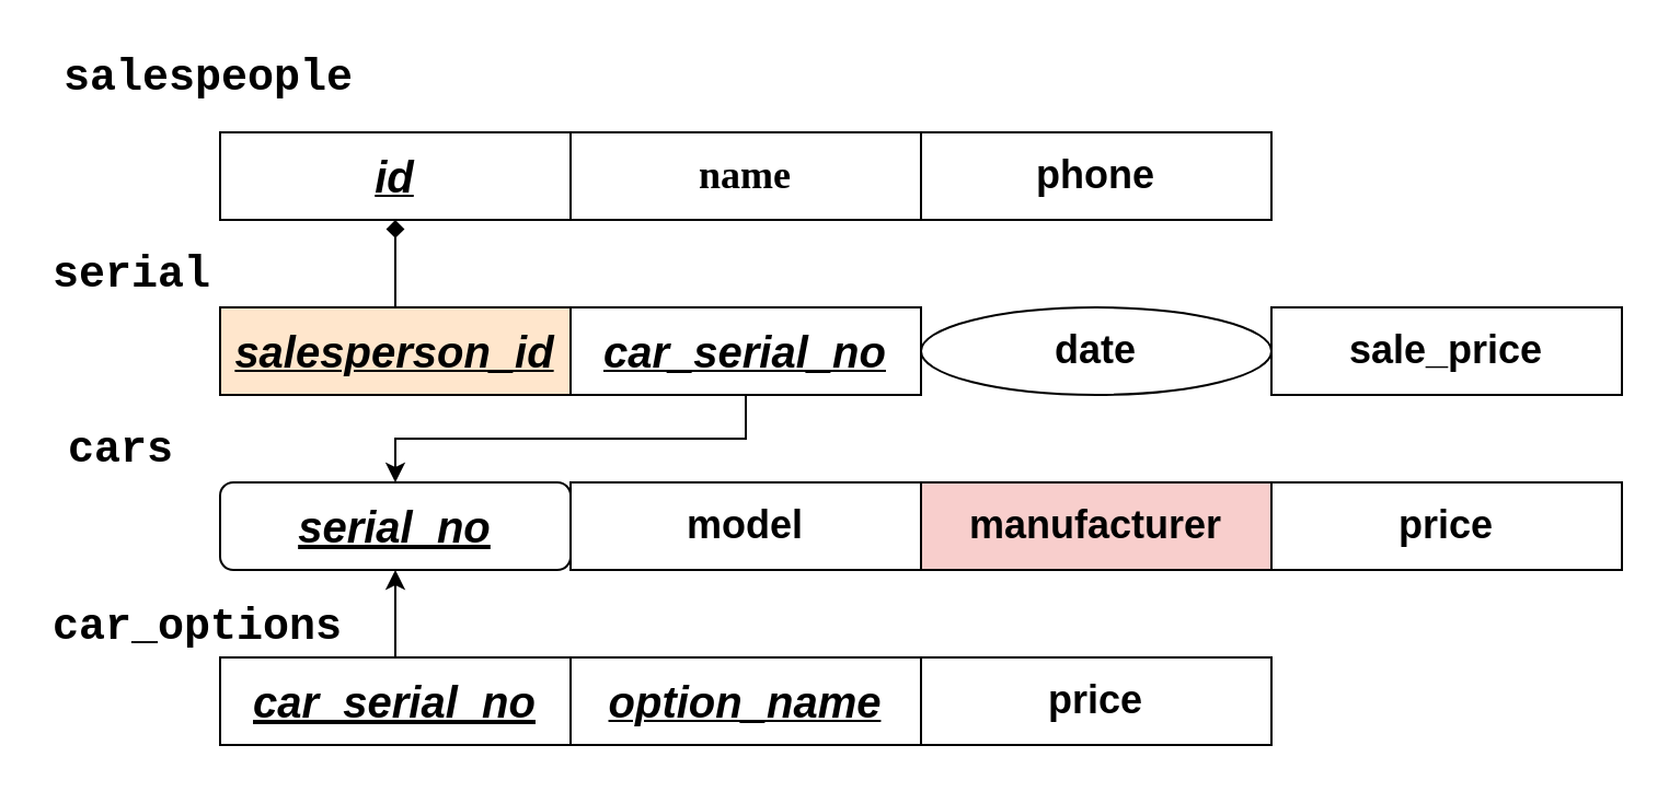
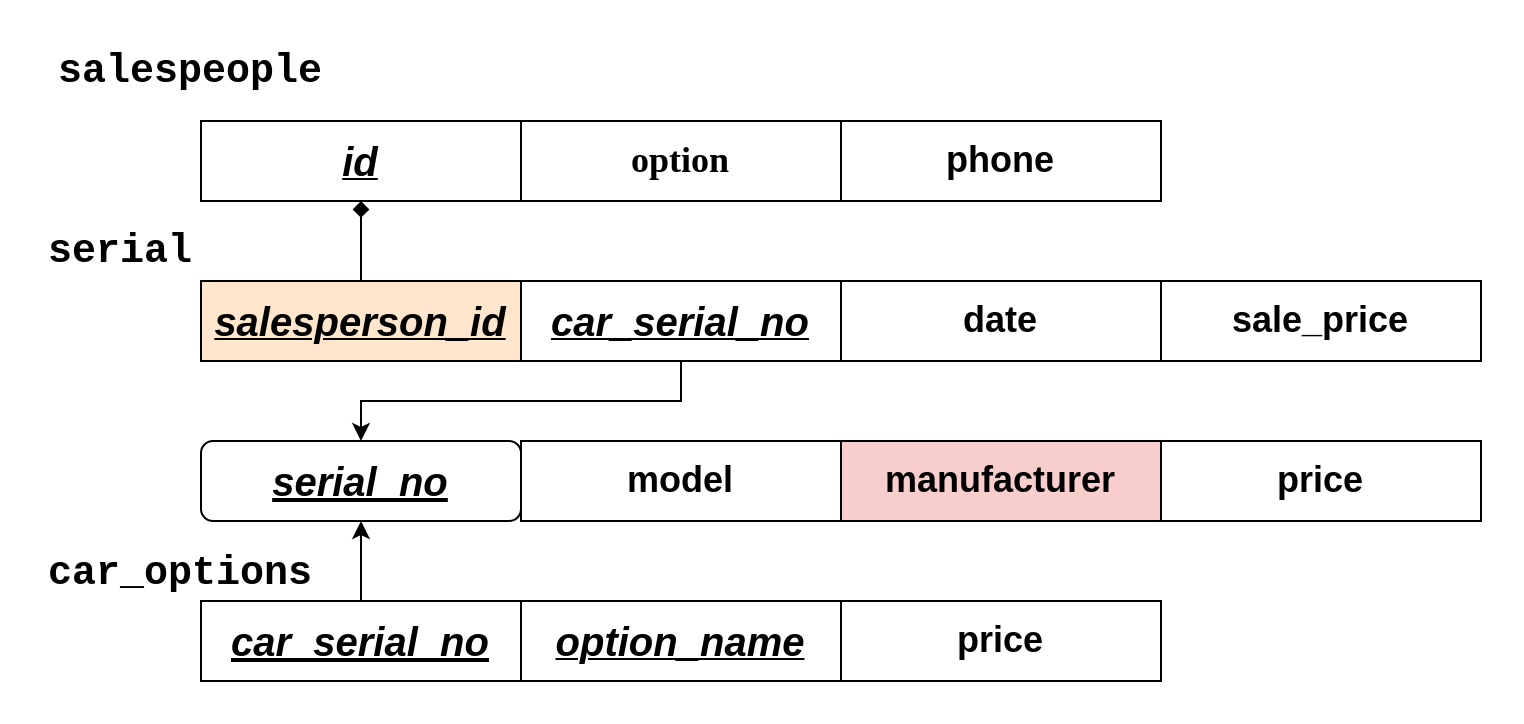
- <mxCell id="9" value="&lt;div style=&quot;font-size: 18px;&quot;&gt;&lt;font face=&quot;Georgia&quot;&gt;&lt;b&gt;&lt;font style=&quot;font-size: 18px;&quot;&gt;name&lt;/font&gt;&lt;/b&gt;&lt;/font&gt;&lt;/div&gt;" style="rounded=0;whiteSpace=wrap;html=1;" vertex="1" parent="1"><mxGeometry x="260" y="60" width="160" height="40" as="geometry" /></mxCell>
+ <mxCell id="9" value="&lt;div style=&quot;font-size: 18px;&quot;&gt;&lt;font face=&quot;Georgia&quot;&gt;&lt;b&gt;&lt;font style=&quot;font-size: 18px;&quot;&gt;option&lt;/font&gt;&lt;/b&gt;&lt;/font&gt;&lt;/div&gt;" style="rounded=0;whiteSpace=wrap;html=1;" vertex="1" parent="1"><mxGeometry x="260" y="60" width="160" height="40" as="geometry" /></mxCell>
- <mxCell id="6" value="&lt;font size=&quot;1&quot; face=&quot;Helvetica&quot;&gt;&lt;b style=&quot;font-size: 18px;&quot;&gt;date&lt;/b&gt;&lt;/font&gt;" style="ellipse;whiteSpace=wrap;html=1;" vertex="1" parent="1"><mxGeometry x="420" y="140" width="160" height="40" as="geometry" /></mxCell>
+ <mxCell id="6" value="&lt;font size=&quot;1&quot; face=&quot;Helvetica&quot;&gt;&lt;b style=&quot;font-size: 18px;&quot;&gt;date&lt;/b&gt;&lt;/font&gt;" style="rounded=0;whiteSpace=wrap;html=1;" vertex="1" parent="1"><mxGeometry x="420" y="140" width="160" height="40" as="geometry" /></mxCell>
- <mxCell id="21" value="&lt;font style=&quot;font-size: 20px;&quot; face=&quot;Courier New&quot;&gt;&lt;b&gt;cars&lt;/b&gt;&lt;/font&gt;" style="text;html=1;strokeColor=none;fillColor=none;align=center;verticalAlign=middle;whiteSpace=wrap;rounded=0;fontFamily=Helvetica;fontSize=18;" vertex="1" parent="1"><mxGeometry y="190" width="70" height="30" as="geometry" x="20" /></mxCell>
